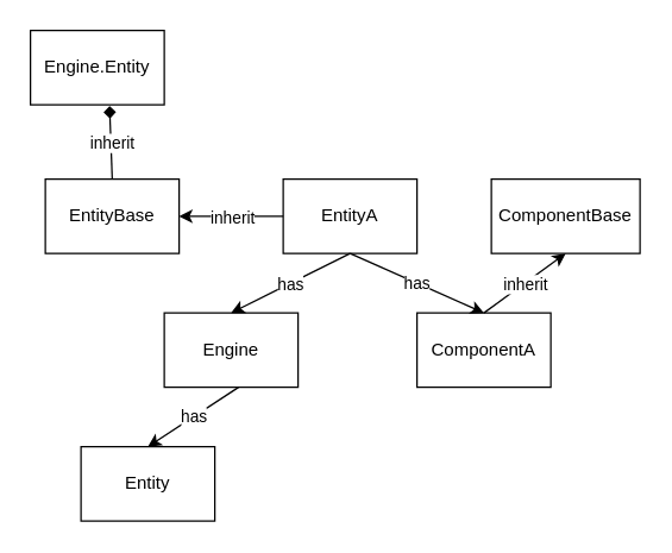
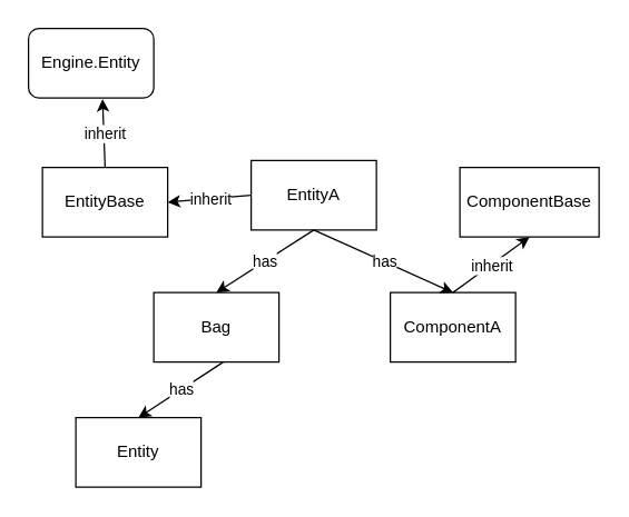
- <mxCell id="2" value="Engine.Entity" style="rounded=0;whiteSpace=wrap;html=1;" vertex="1" parent="1"><mxGeometry x="20" y="20" width="90" height="50" as="geometry" /></mxCell>
+ <mxCell id="2" value="Engine.Entity" style="whiteSpace=wrap;html=1;rounded=1;" vertex="1" parent="1"><mxGeometry x="20" y="20" width="90" height="50" as="geometry" /></mxCell>
- <mxCell id="17" value="" style="endArrow=diamond;html=1;rounded=0;exitX=0.5;exitY=0;exitDx=0;exitDy=0;entryX=0.591;entryY=1.016;entryDx=0;entryDy=0;entryPerimeter=0;" edge="1" parent="1" source="3" target="2"><mxGeometry relative="1" as="geometry"><mxPoint x="335" y="220" as="sourcePoint" /><mxPoint x="390" y="180" as="targetPoint" /></mxGeometry></mxCell>
+ <mxCell id="17" value="" style="endArrow=classic;html=1;rounded=0;exitX=0.5;exitY=0;exitDx=0;exitDy=0;entryX=0.591;entryY=1.016;entryDx=0;entryDy=0;entryPerimeter=0;" edge="1" parent="1" source="3" target="2"><mxGeometry relative="1" as="geometry"><mxPoint x="335" y="220" as="sourcePoint" /><mxPoint x="390" y="180" as="targetPoint" /></mxGeometry></mxCell>
- <mxCell id="4" value="EntityA" style="rounded=0;whiteSpace=wrap;html=1;" vertex="1" parent="1"><mxGeometry x="190" y="120" width="90" height="50" as="geometry" /></mxCell>
+ <mxCell id="4" value="EntityA" style="rounded=0;whiteSpace=wrap;html=1;" vertex="1" parent="1"><mxGeometry x="180" y="115" width="90" height="50" as="geometry" /></mxCell>
- <mxCell id="5" value="Engine" style="rounded=0;whiteSpace=wrap;html=1;" vertex="1" parent="1"><mxGeometry x="110" y="210" width="90" height="50" as="geometry" /></mxCell>
+ <mxCell id="5" value="Bag" style="rounded=0;whiteSpace=wrap;html=1;" vertex="1" parent="1"><mxGeometry x="110" y="210" width="90" height="50" as="geometry" /></mxCell>
